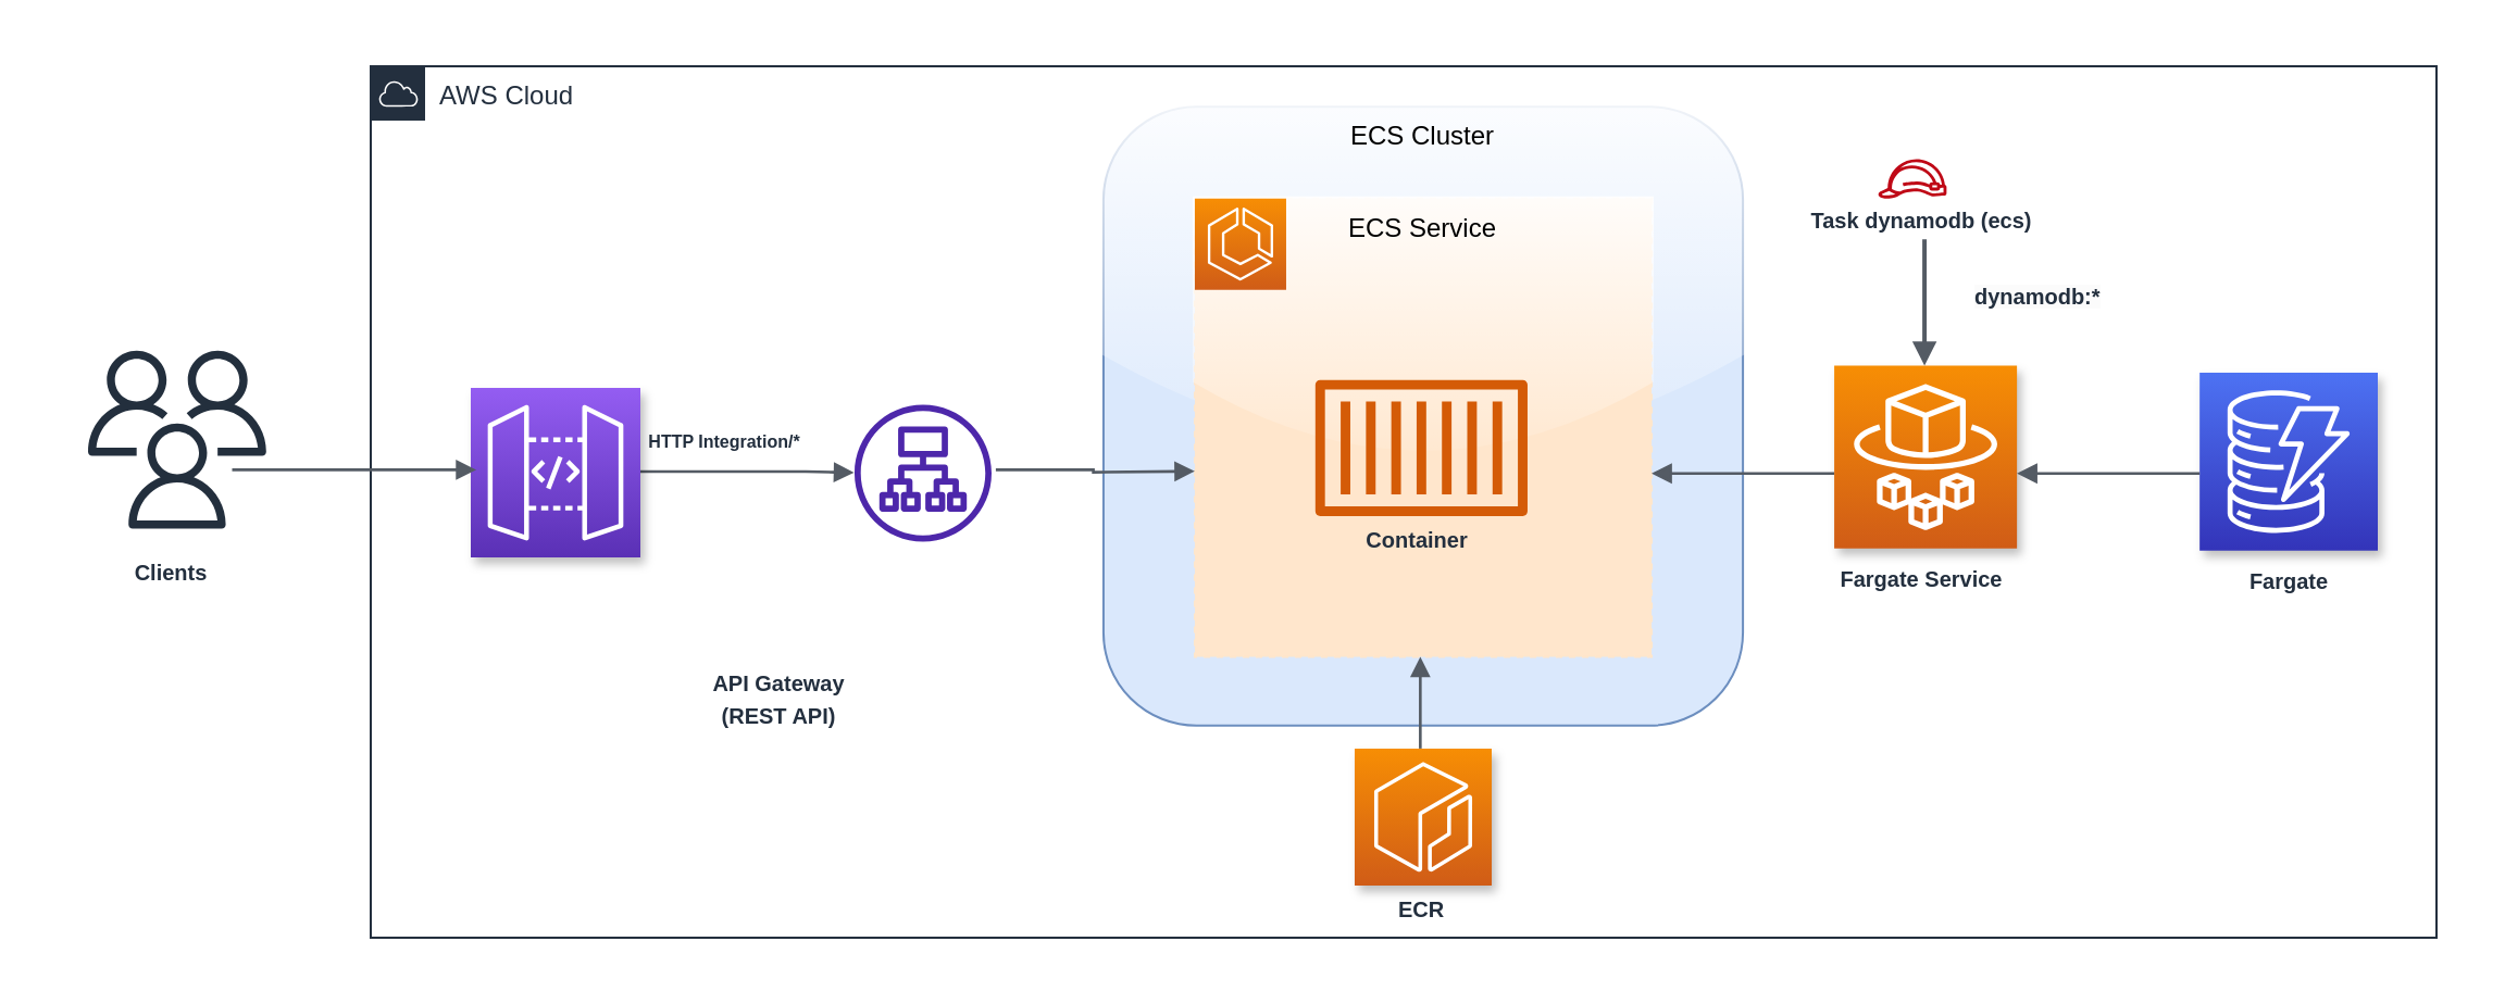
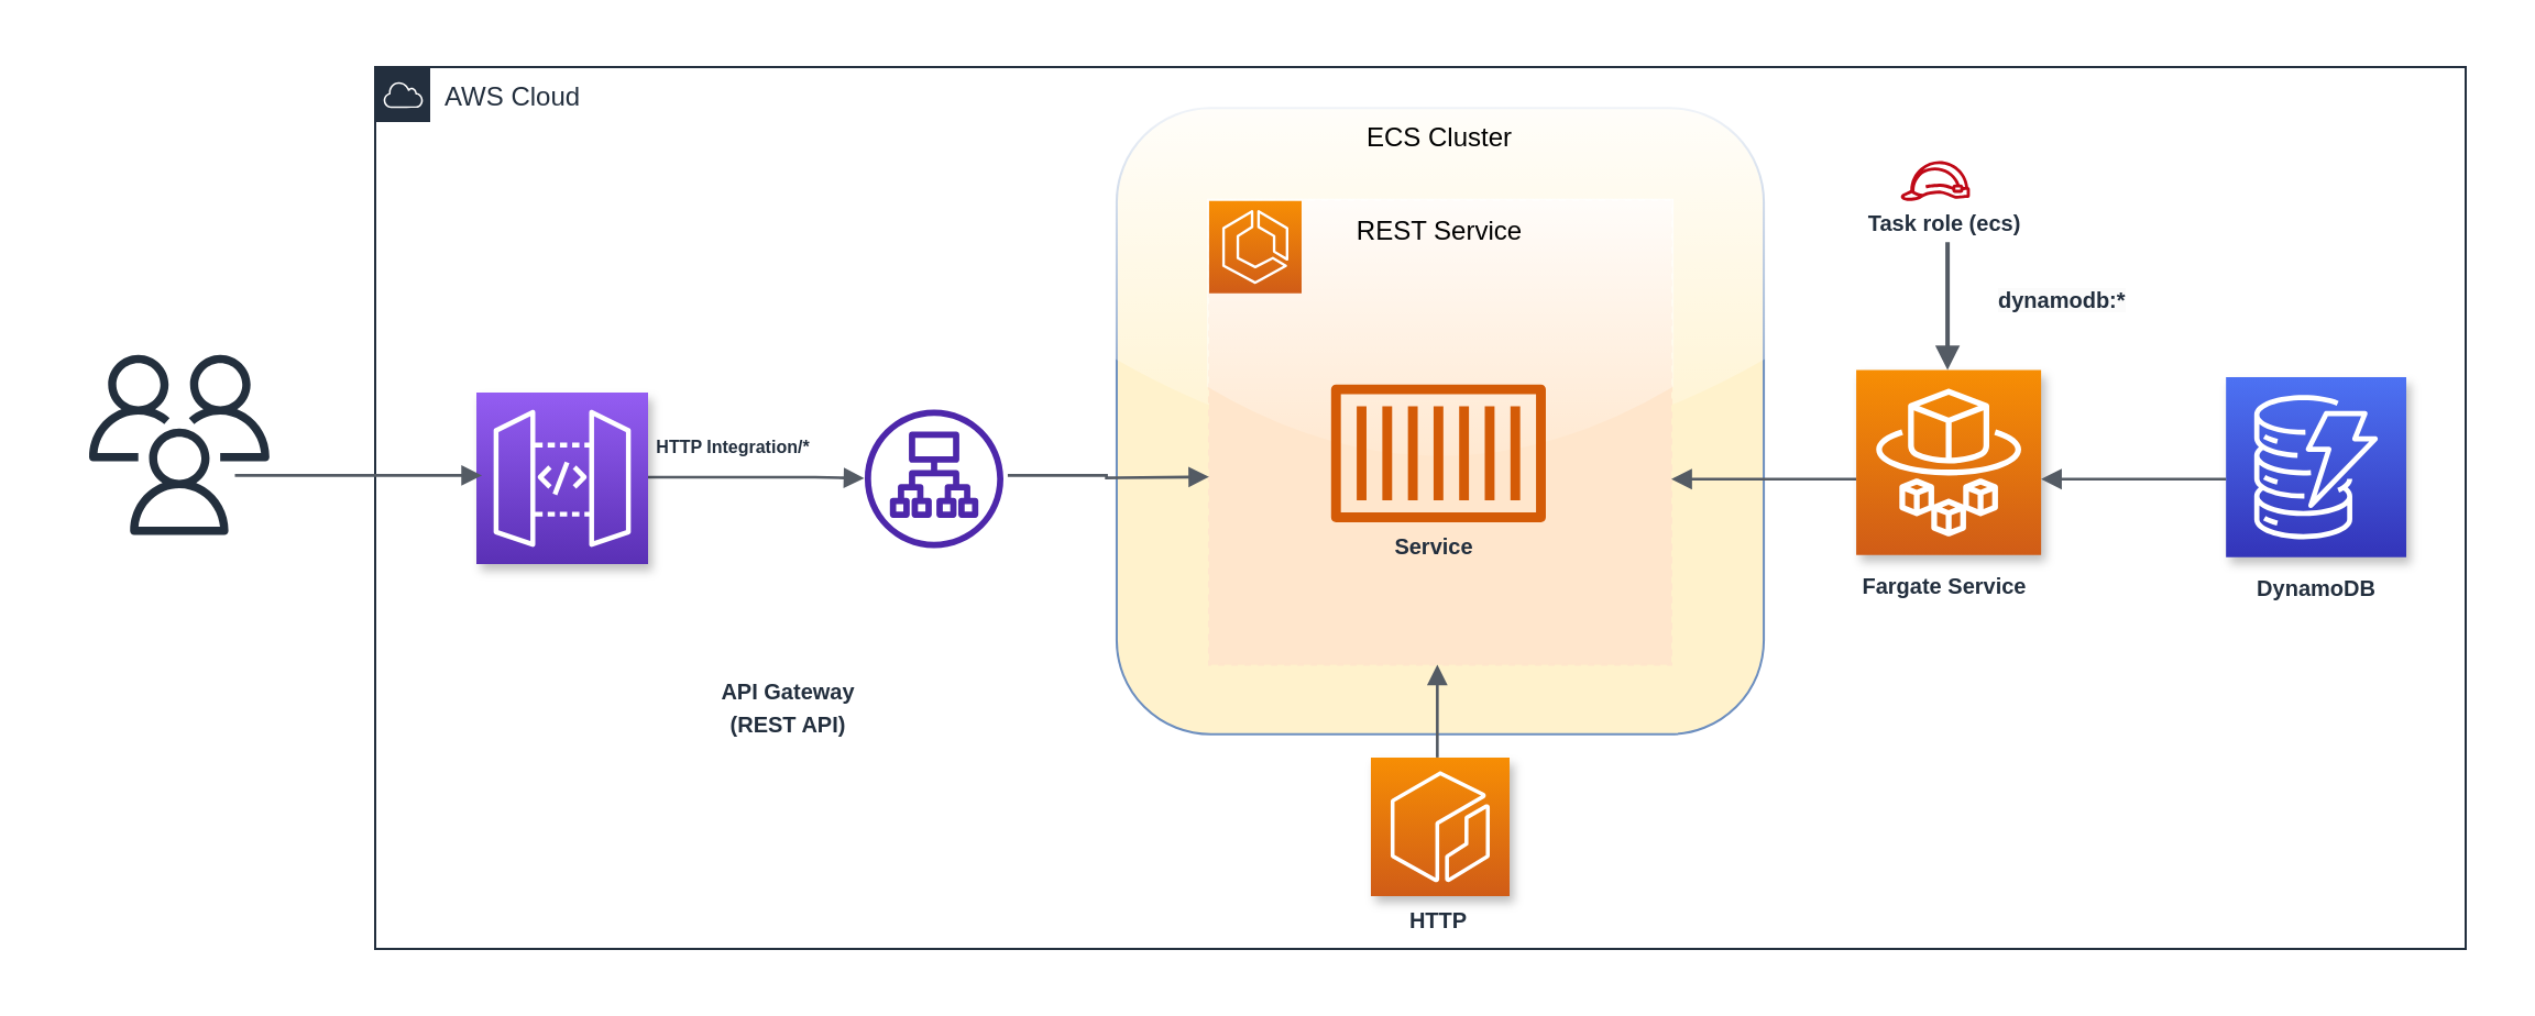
- <mxCell id="6" value="ECS Cluster" style="fillColor=#dae8fc;strokeColor=#6c8ebf;verticalAlign=top;fontStyle=0;shadow=0;glass=1;rounded=1;strokeWidth=1;container=0;" parent="2" vertex="1"><mxGeometry x="486.967" y="28.64" width="294.067" height="284.754" as="geometry" /></mxCell>
+ <mxCell id="6" value="ECS Cluster" style="fillColor=#fff2cc;strokeColor=#6c8ebf;verticalAlign=top;fontStyle=0;shadow=0;glass=1;rounded=1;strokeWidth=1;container=0;" parent="2" vertex="1"><mxGeometry x="486.967" y="28.64" width="294.067" height="284.754" as="geometry" /></mxCell>
- <mxCell id="23" value="&lt;span style=&quot;color: rgb(35, 47, 62); font-size: 10px; font-weight: 700;&quot;&gt;Task dynamodb (ecs)&lt;/span&gt;" style="text;html=1;align=center;verticalAlign=middle;resizable=0;points=[];autosize=1;strokeColor=none;fillColor=none;container=0;" parent="2" vertex="1"><mxGeometry x="818.0" y="65.823" width="90" height="30" as="geometry" /></mxCell>
+ <mxCell id="23" value="&lt;span style=&quot;color: rgb(35, 47, 62); font-size: 10px; font-weight: 700;&quot;&gt;Task role (ecs)&lt;/span&gt;" style="text;html=1;align=center;verticalAlign=middle;resizable=0;points=[];autosize=1;strokeColor=none;fillColor=none;container=0;" parent="2" vertex="1"><mxGeometry x="818.0" y="65.823" width="90" height="30" as="geometry" /></mxCell>
- <mxCell id="7" value="ECS Service" style="fillColor=#ffe6cc;strokeColor=#FFE6CC;dashed=1;verticalAlign=top;fontStyle=0;rounded=0;glass=1;shadow=0;fillStyle=auto;gradientColor=none;container=0;" parent="2" vertex="1"><mxGeometry x="528.976" y="70.826" width="210.048" height="210.929" as="geometry" /></mxCell>
+ <mxCell id="7" value="REST Service" style="fillColor=#ffe6cc;strokeColor=#FFE6CC;dashed=1;verticalAlign=top;fontStyle=0;rounded=0;glass=1;shadow=0;fillStyle=auto;gradientColor=none;container=0;" parent="2" vertex="1"><mxGeometry x="528.976" y="70.826" width="210.048" height="210.929" as="geometry" /></mxCell>
- <mxCell id="10" value="&lt;span style=&quot;color: rgb(35, 47, 62); font-size: 10px; font-weight: 700;&quot;&gt;Container&lt;/span&gt;" style="text;html=1;align=center;verticalAlign=middle;resizable=0;points=[];autosize=1;strokeColor=none;fillColor=none;container=0;" parent="2" vertex="1"><mxGeometry x="596.433" y="213.203" width="70" height="30" as="geometry" /></mxCell>
+ <mxCell id="10" value="&lt;span style=&quot;color: rgb(35, 47, 62); font-size: 10px; font-weight: 700;&quot;&gt;Service&lt;/span&gt;" style="text;html=1;align=center;verticalAlign=middle;resizable=0;points=[];autosize=1;strokeColor=none;fillColor=none;container=0;" parent="2" vertex="1"><mxGeometry x="596.433" y="213.203" width="70" height="30" as="geometry" /></mxCell>
- <mxCell id="31" value="&lt;span style=&quot;color: rgb(35, 47, 62); font-size: 10px; font-weight: 700;&quot;&gt;Clients&lt;/span&gt;" style="text;html=1;align=center;verticalAlign=middle;resizable=0;points=[];autosize=1;strokeColor=none;fillColor=none;container=0;" parent="2" vertex="1"><mxGeometry x="27.86" y="228.383" width="60" height="30" as="geometry" /></mxCell>
- <mxCell id="20" value="&lt;span style=&quot;color: rgb(35, 47, 62); font-size: 10px; font-weight: 700;&quot;&gt;Fargate&lt;/span&gt;" style="text;html=1;align=center;verticalAlign=middle;resizable=0;points=[];autosize=1;strokeColor=none;fillColor=none;container=0;" parent="2" vertex="1"><mxGeometry x="991.78" y="232.186" width="80" height="30" as="geometry" /></mxCell>
+ <mxCell id="20" value="&lt;span style=&quot;color: rgb(35, 47, 62); font-size: 10px; font-weight: 700;&quot;&gt;DynamoDB&lt;/span&gt;" style="text;html=1;align=center;verticalAlign=middle;resizable=0;points=[];autosize=1;strokeColor=none;fillColor=none;container=0;" parent="2" vertex="1"><mxGeometry x="991.78" y="232.186" width="80" height="30" as="geometry" /></mxCell>
- <mxCell id="15" value="&lt;span style=&quot;color: rgb(35, 47, 62); font-size: 10px; font-weight: 700;&quot;&gt;ECR&lt;/span&gt;" style="text;html=1;align=center;verticalAlign=middle;resizable=0;points=[];autosize=1;strokeColor=none;fillColor=none;container=0;" parent="2" vertex="1"><mxGeometry x="612.995" y="383.001" width="40" height="30" as="geometry" /></mxCell>
+ <mxCell id="15" value="&lt;span style=&quot;color: rgb(35, 47, 62); font-size: 10px; font-weight: 700;&quot;&gt;HTTP&lt;/span&gt;" style="text;html=1;align=center;verticalAlign=middle;resizable=0;points=[];autosize=1;strokeColor=none;fillColor=none;container=0;" parent="2" vertex="1"><mxGeometry x="612.995" y="383.001" width="40" height="30" as="geometry" /></mxCell>
